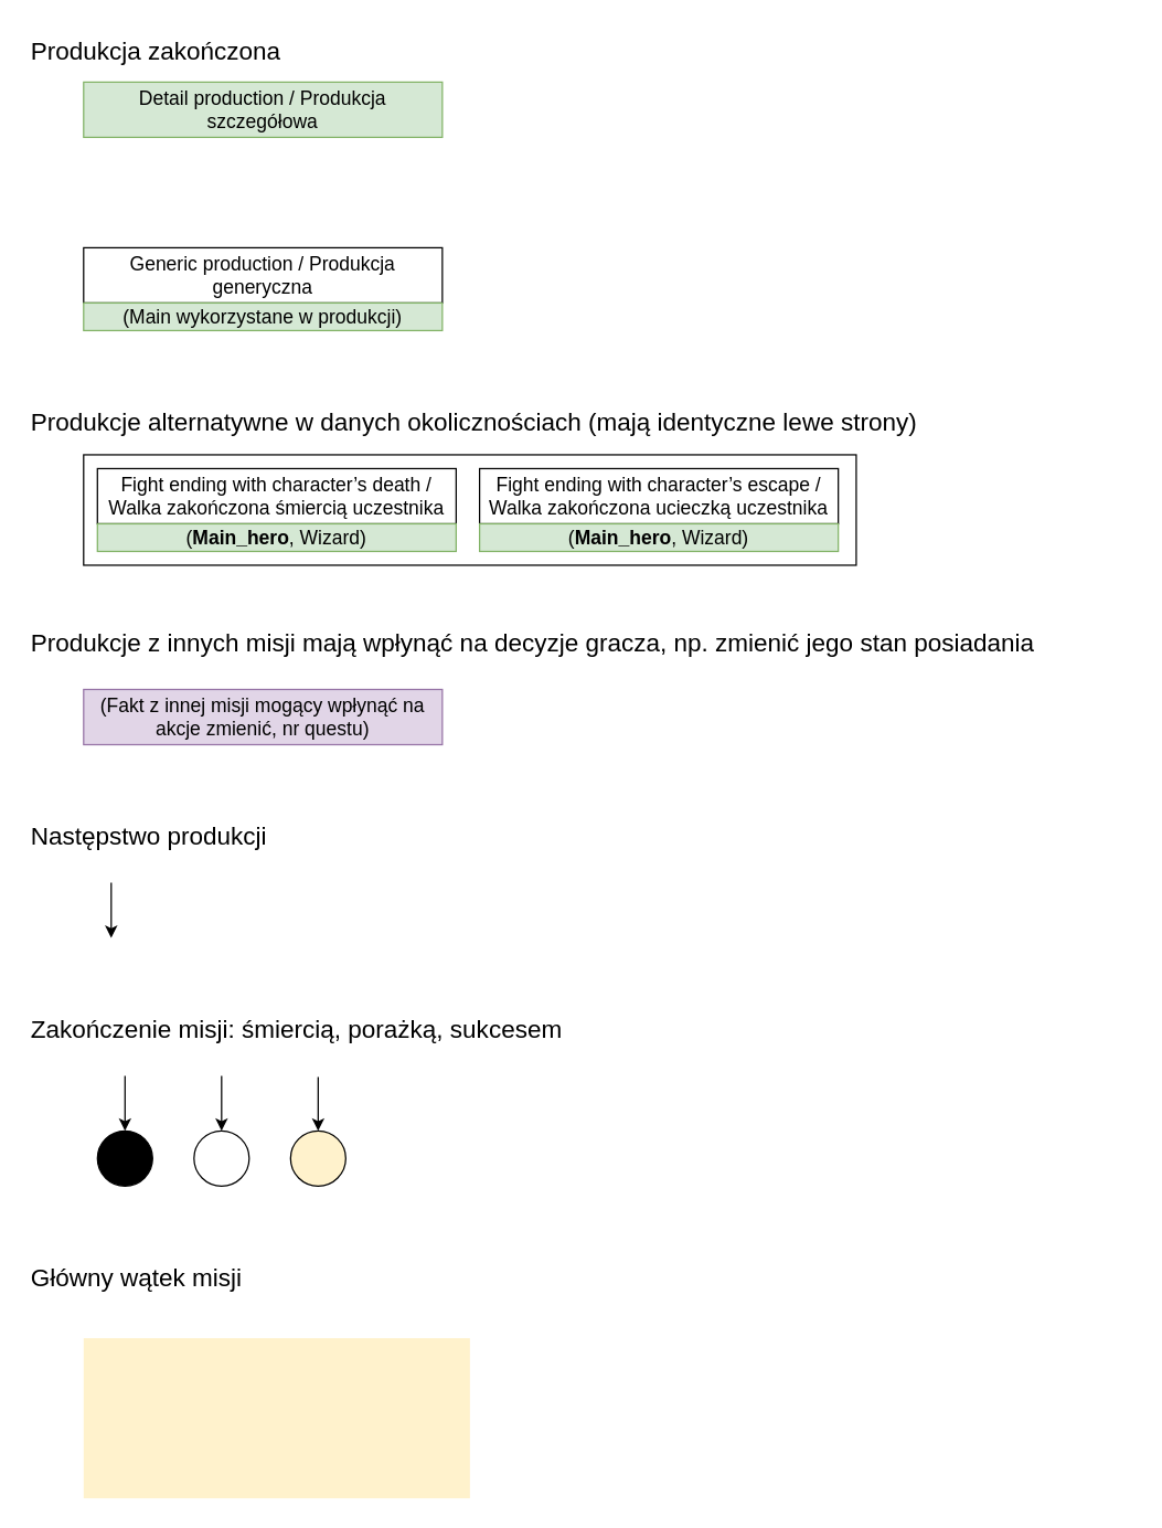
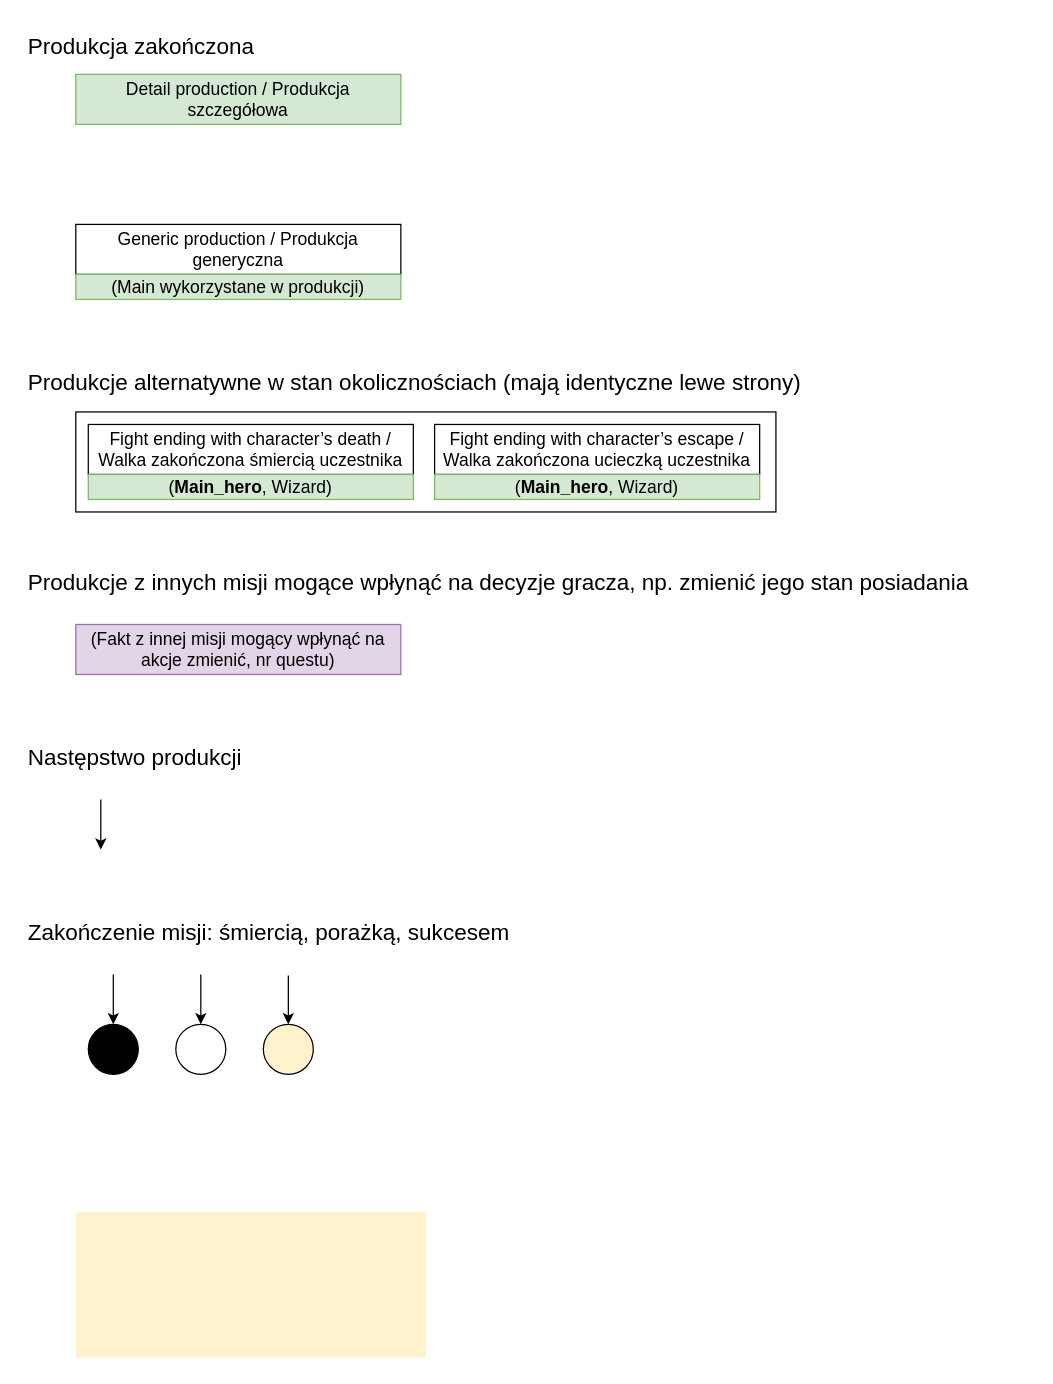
- <mxCell id="21" value="Produkcje alternatywne w danych okolicznościach (mają identyczne lewe strony)" style="text;html=1;strokeColor=none;fillColor=none;align=left;verticalAlign=top;whiteSpace=wrap;rounded=0;fontSize=18;" parent="1" vertex="1"><mxGeometry y="289" width="680" height="50" as="geometry" x="20" /></mxCell>
+ <mxCell id="21" value="Produkcje alternatywne w stan okolicznościach (mają identyczne lewe strony)" style="text;html=1;strokeColor=none;fillColor=none;align=left;verticalAlign=top;whiteSpace=wrap;rounded=0;fontSize=18;" parent="1" vertex="1"><mxGeometry y="289" width="680" height="50" as="geometry" x="20" /></mxCell>
- <mxCell id="23" value="Produkcje z innych misji mają wpłynąć na decyzje gracza, np. zmienić jego stan posiadania" style="text;html=1;strokeColor=none;fillColor=none;align=left;verticalAlign=top;whiteSpace=wrap;rounded=0;fontSize=18;" parent="1" vertex="1"><mxGeometry y="449" width="800" height="50" as="geometry" x="20" /></mxCell>
+ <mxCell id="23" value="Produkcje z innych misji mogące wpłynąć na decyzje gracza, np. zmienić jego stan posiadania" style="text;html=1;strokeColor=none;fillColor=none;align=left;verticalAlign=top;whiteSpace=wrap;rounded=0;fontSize=18;" parent="1" vertex="1"><mxGeometry y="449" width="800" height="50" as="geometry" x="20" /></mxCell>
- <mxCell id="26" value="Główny wątek misji" style="text;html=1;strokeColor=none;fillColor=none;align=left;verticalAlign=top;whiteSpace=wrap;rounded=0;fontSize=18;" parent="1" vertex="1"><mxGeometry y="909" width="800" height="50" as="geometry" x="20" /></mxCell>
